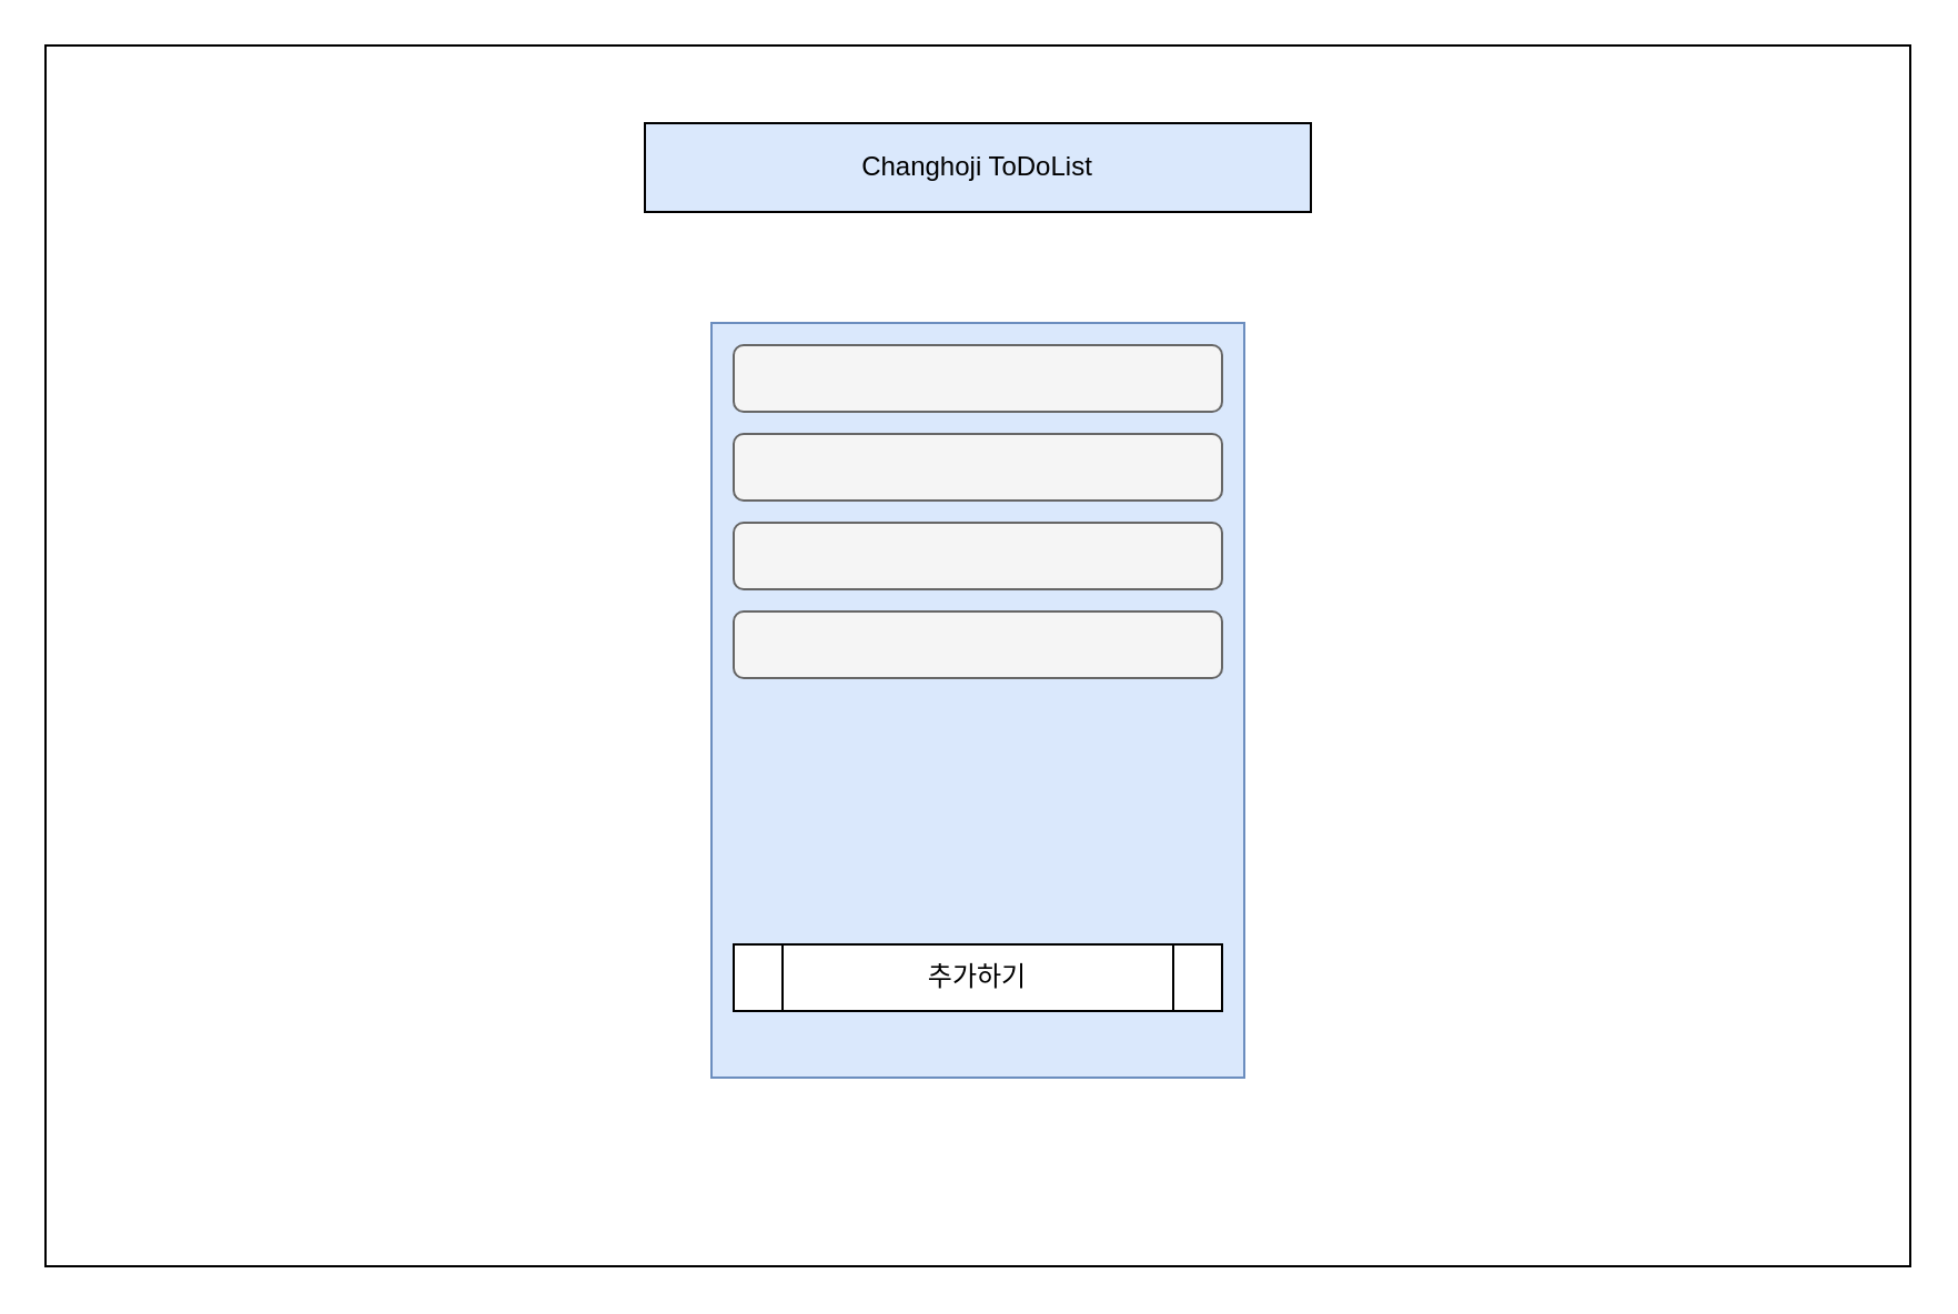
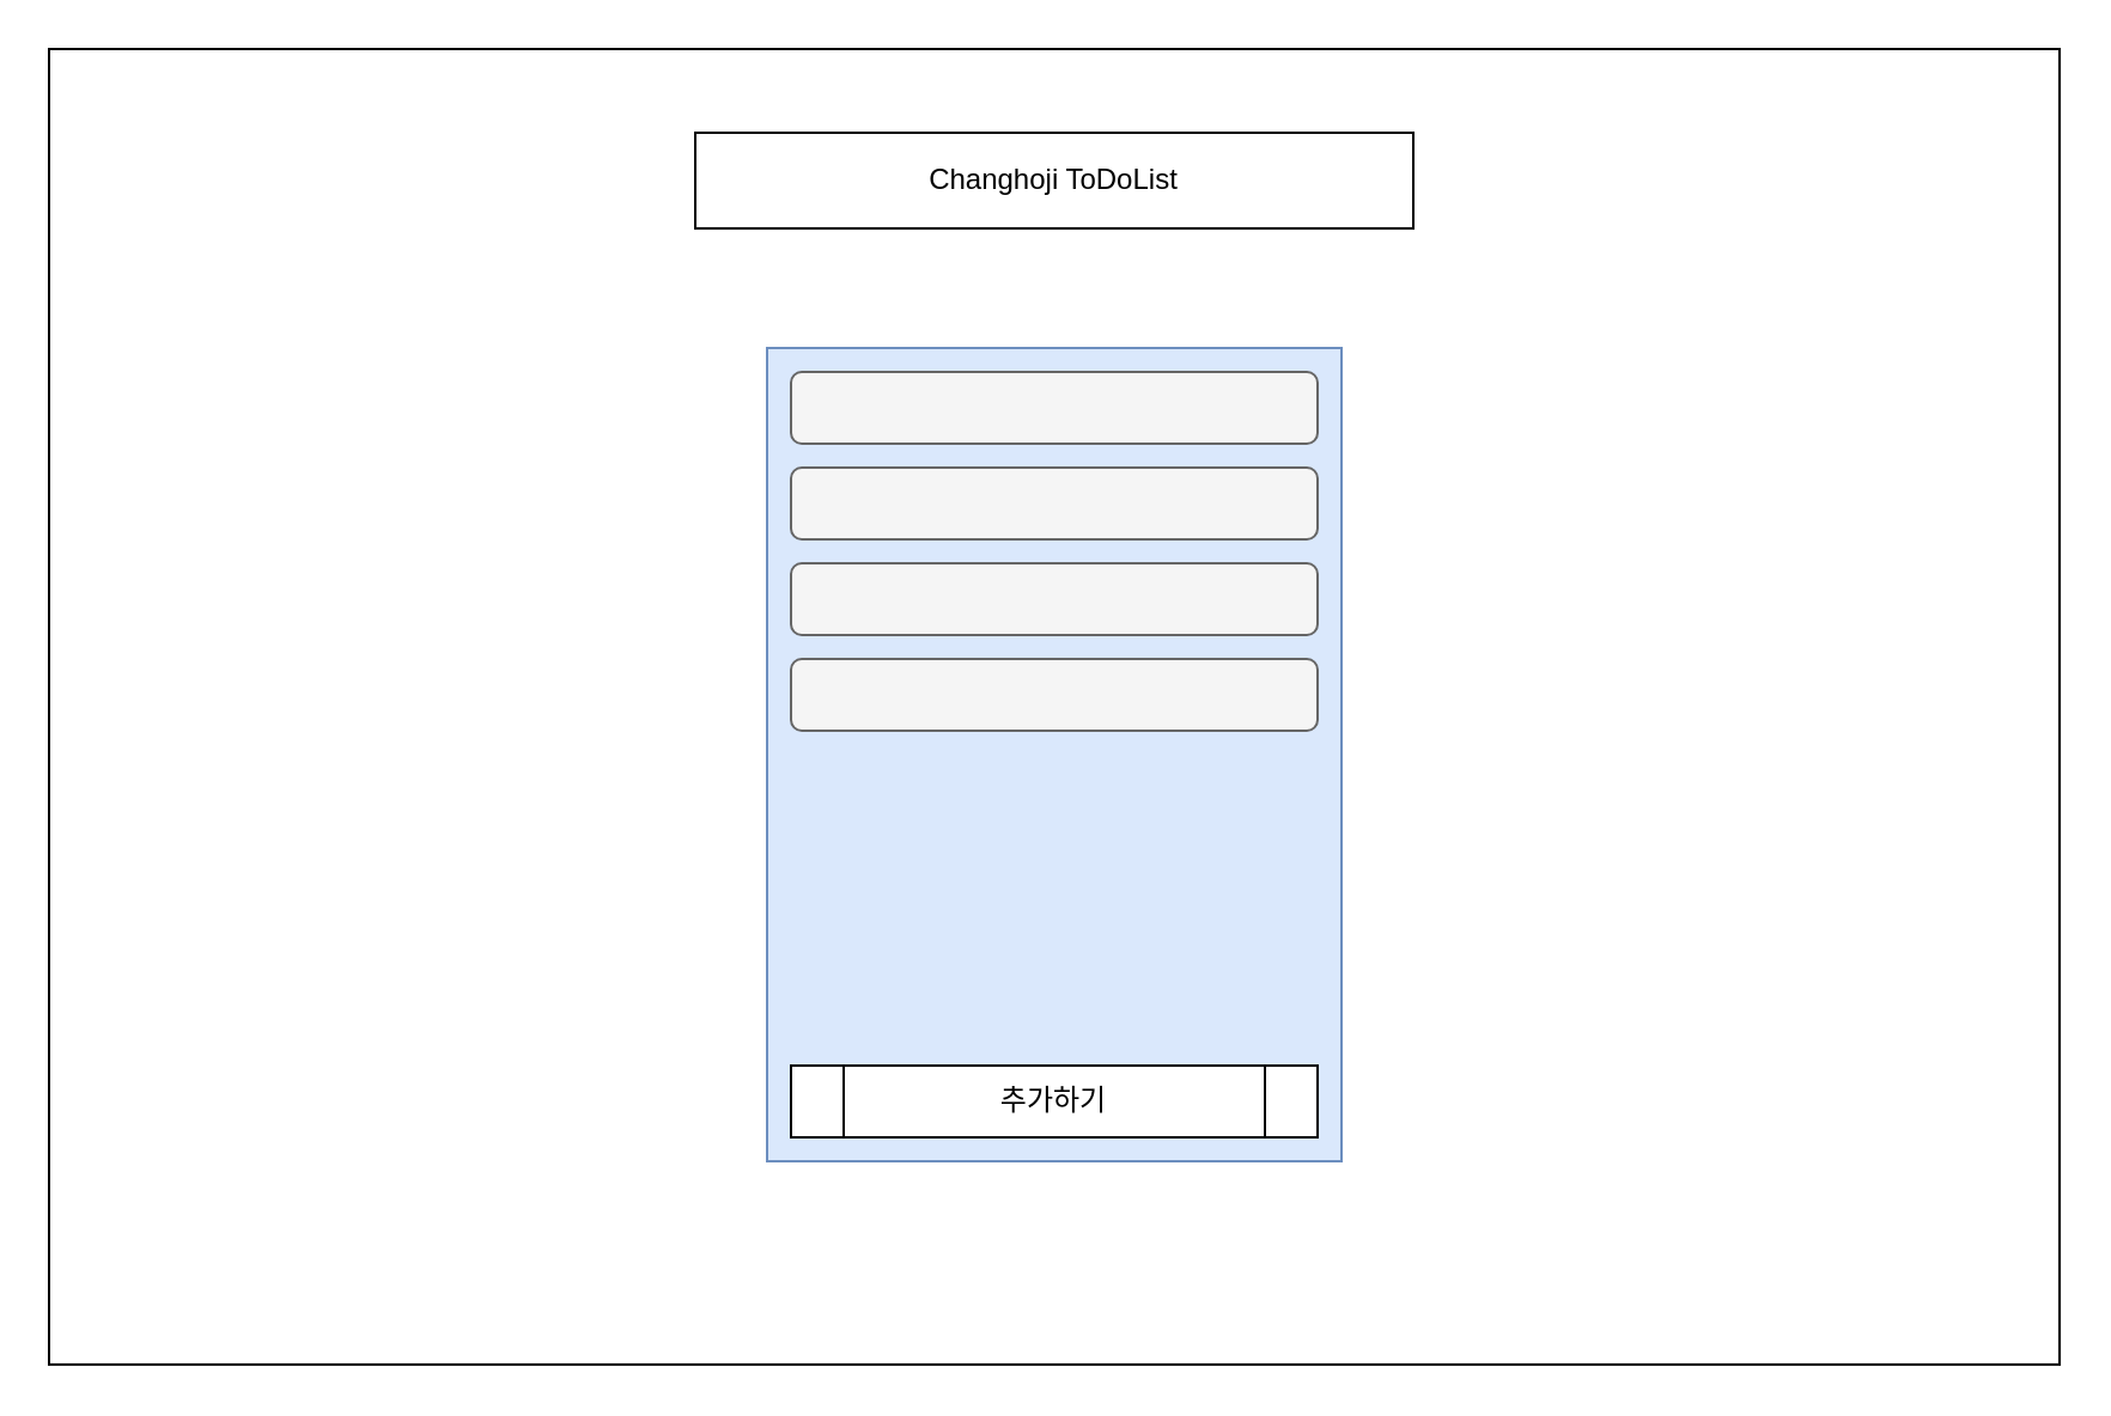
- <mxCell id="4" value="Changhoji ToDoList" style="rounded=0;whiteSpace=wrap;html=1;fillColor=#dae8fc;" parent="1" vertex="1"><mxGeometry x="290" y="55" width="300" height="40" as="geometry" /></mxCell>
+ <mxCell id="4" value="Changhoji ToDoList" style="rounded=0;whiteSpace=wrap;html=1;" parent="1" vertex="1"><mxGeometry x="290" y="55" width="300" height="40" as="geometry" /></mxCell>
- <mxCell id="9" value="추가하기" style="shape=process;whiteSpace=wrap;html=1;backgroundOutline=1;" parent="1" vertex="1"><mxGeometry x="330" y="425" width="220" height="30" as="geometry" /></mxCell>
+ <mxCell id="9" value="추가하기" style="shape=process;whiteSpace=wrap;html=1;backgroundOutline=1;" parent="1" vertex="1"><mxGeometry x="330" y="445" width="220" height="30" as="geometry" /></mxCell>
